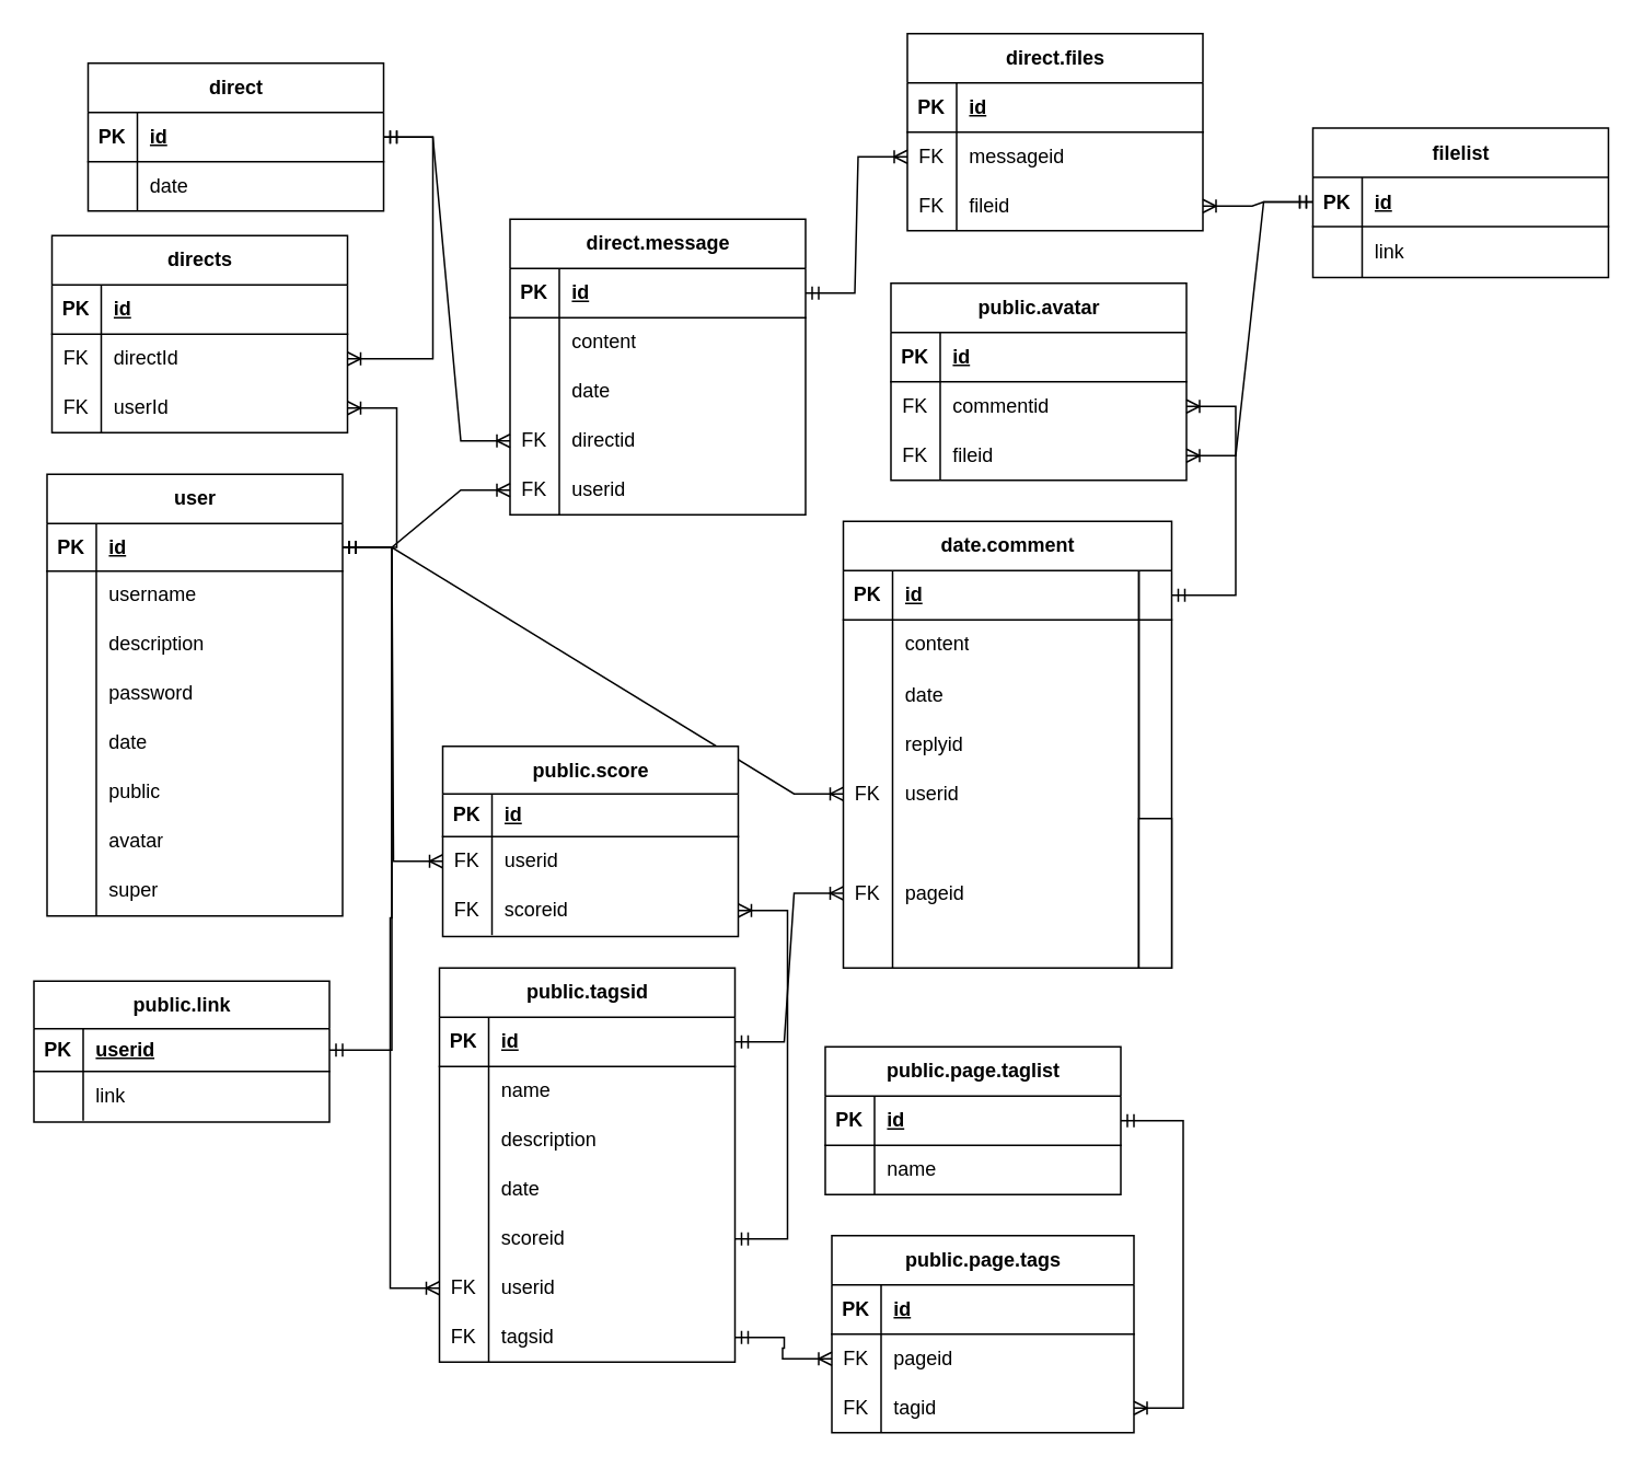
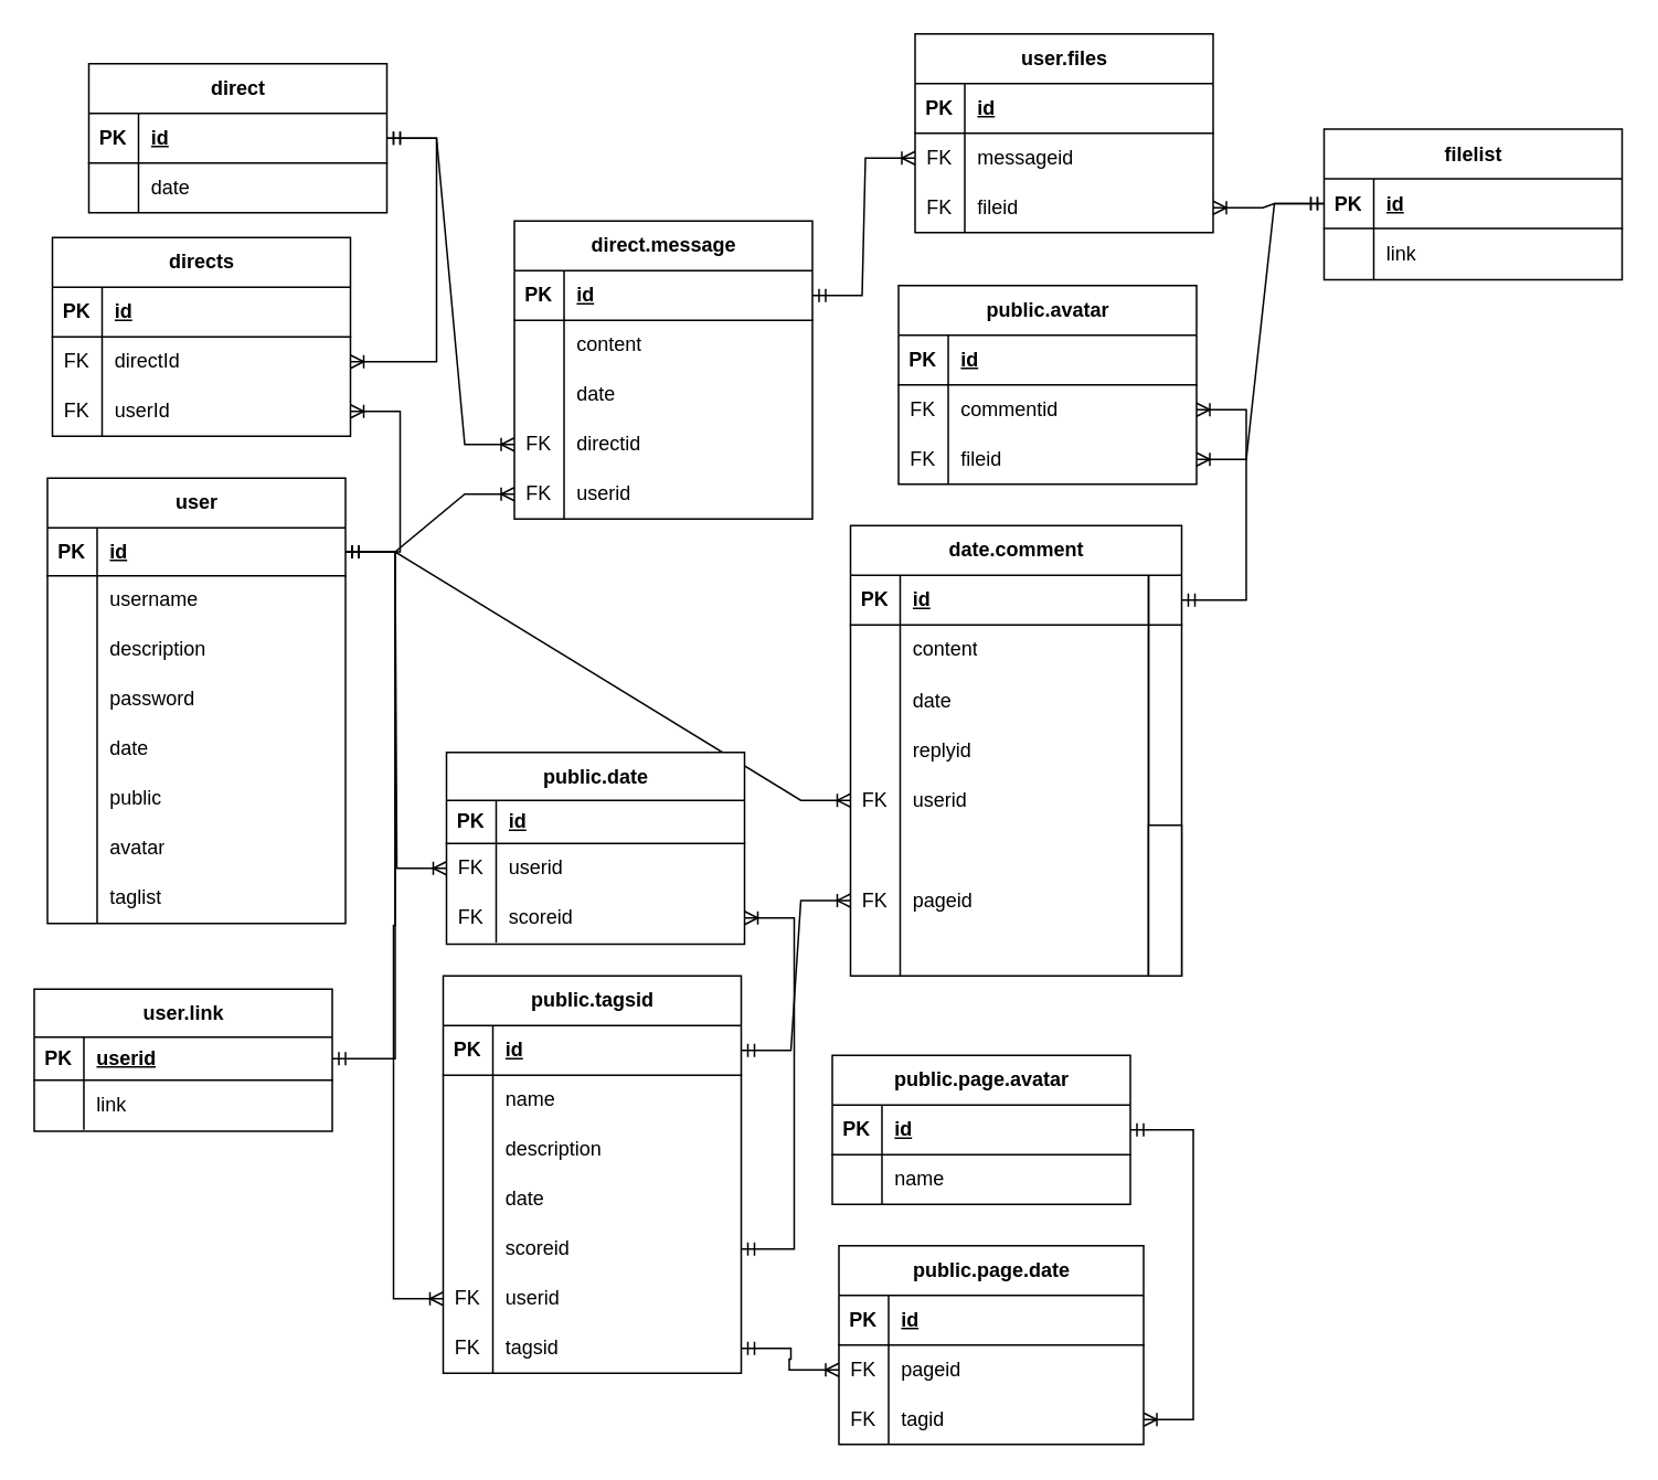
- <mxCell id="124" value="direct.files" style="shape=table;startSize=30;container=1;collapsible=1;childLayout=tableLayout;fixedRows=1;rowLines=0;fontStyle=1;align=center;resizeLast=1;html=1;" parent="1" vertex="1"><mxGeometry x="552" y="20" width="180" height="120" as="geometry" /></mxCell>
+ <mxCell id="124" value="user.files" style="shape=table;startSize=30;container=1;collapsible=1;childLayout=tableLayout;fixedRows=1;rowLines=0;fontStyle=1;align=center;resizeLast=1;html=1;" parent="1" vertex="1"><mxGeometry x="552" y="20" width="180" height="120" as="geometry" /></mxCell>
- <mxCell id="160" value="public.score" style="shape=table;startSize=29;container=1;collapsible=1;childLayout=tableLayout;fixedRows=1;rowLines=0;fontStyle=1;align=center;resizeLast=1;html=1;" parent="1" vertex="1"><mxGeometry x="269" y="454" width="180" height="115.75" as="geometry" /></mxCell>
+ <mxCell id="160" value="public.date" style="shape=table;startSize=29;container=1;collapsible=1;childLayout=tableLayout;fixedRows=1;rowLines=0;fontStyle=1;align=center;resizeLast=1;html=1;" parent="1" vertex="1"><mxGeometry x="269" y="454" width="180" height="115.75" as="geometry" /></mxCell>
- <mxCell id="26" value="super" style="shape=partialRectangle;connectable=0;fillColor=none;top=0;left=0;bottom=0;right=0;align=left;spacingLeft=6;overflow=hidden;whiteSpace=wrap;html=1;" parent="24" vertex="1"><mxGeometry x="30" width="150" height="30" as="geometry"><mxRectangle width="150" height="30" as="alternateBounds" /></mxGeometry></mxCell>
+ <mxCell id="26" value="taglist" style="shape=partialRectangle;connectable=0;fillColor=none;top=0;left=0;bottom=0;right=0;align=left;spacingLeft=6;overflow=hidden;whiteSpace=wrap;html=1;" parent="24" vertex="1"><mxGeometry x="30" width="150" height="30" as="geometry"><mxRectangle width="150" height="30" as="alternateBounds" /></mxGeometry></mxCell>
- <mxCell id="172" value="public.link" style="shape=table;startSize=29;container=1;collapsible=1;childLayout=tableLayout;fixedRows=1;rowLines=0;fontStyle=1;align=center;resizeLast=1;html=1;" parent="1" vertex="1"><mxGeometry x="20" y="597" width="180" height="85.75" as="geometry" /></mxCell>
+ <mxCell id="172" value="user.link" style="shape=table;startSize=29;container=1;collapsible=1;childLayout=tableLayout;fixedRows=1;rowLines=0;fontStyle=1;align=center;resizeLast=1;html=1;" parent="1" vertex="1"><mxGeometry x="20" y="597" width="180" height="85.75" as="geometry" /></mxCell>
- <mxCell id="100" value="public.page.taglist" style="shape=table;startSize=30;container=1;collapsible=1;childLayout=tableLayout;fixedRows=1;rowLines=0;fontStyle=1;align=center;resizeLast=1;html=1;" parent="1" vertex="1"><mxGeometry x="502" y="637" width="180" height="90" as="geometry"><mxRectangle x="648" y="96" width="140" height="30" as="alternateBounds" /></mxGeometry></mxCell>
+ <mxCell id="100" value="public.page.avatar" style="shape=table;startSize=30;container=1;collapsible=1;childLayout=tableLayout;fixedRows=1;rowLines=0;fontStyle=1;align=center;resizeLast=1;html=1;" parent="1" vertex="1"><mxGeometry x="502" y="637" width="180" height="90" as="geometry"><mxRectangle x="648" y="96" width="140" height="30" as="alternateBounds" /></mxGeometry></mxCell>
- <mxCell id="107" value="public.page.tags" style="shape=table;startSize=30;container=1;collapsible=1;childLayout=tableLayout;fixedRows=1;rowLines=0;fontStyle=1;align=center;resizeLast=1;html=1;" parent="1" vertex="1"><mxGeometry x="506" y="752" width="184" height="120" as="geometry" /></mxCell>
+ <mxCell id="107" value="public.page.date" style="shape=table;startSize=30;container=1;collapsible=1;childLayout=tableLayout;fixedRows=1;rowLines=0;fontStyle=1;align=center;resizeLast=1;html=1;" parent="1" vertex="1"><mxGeometry x="506" y="752" width="184" height="120" as="geometry" /></mxCell>
